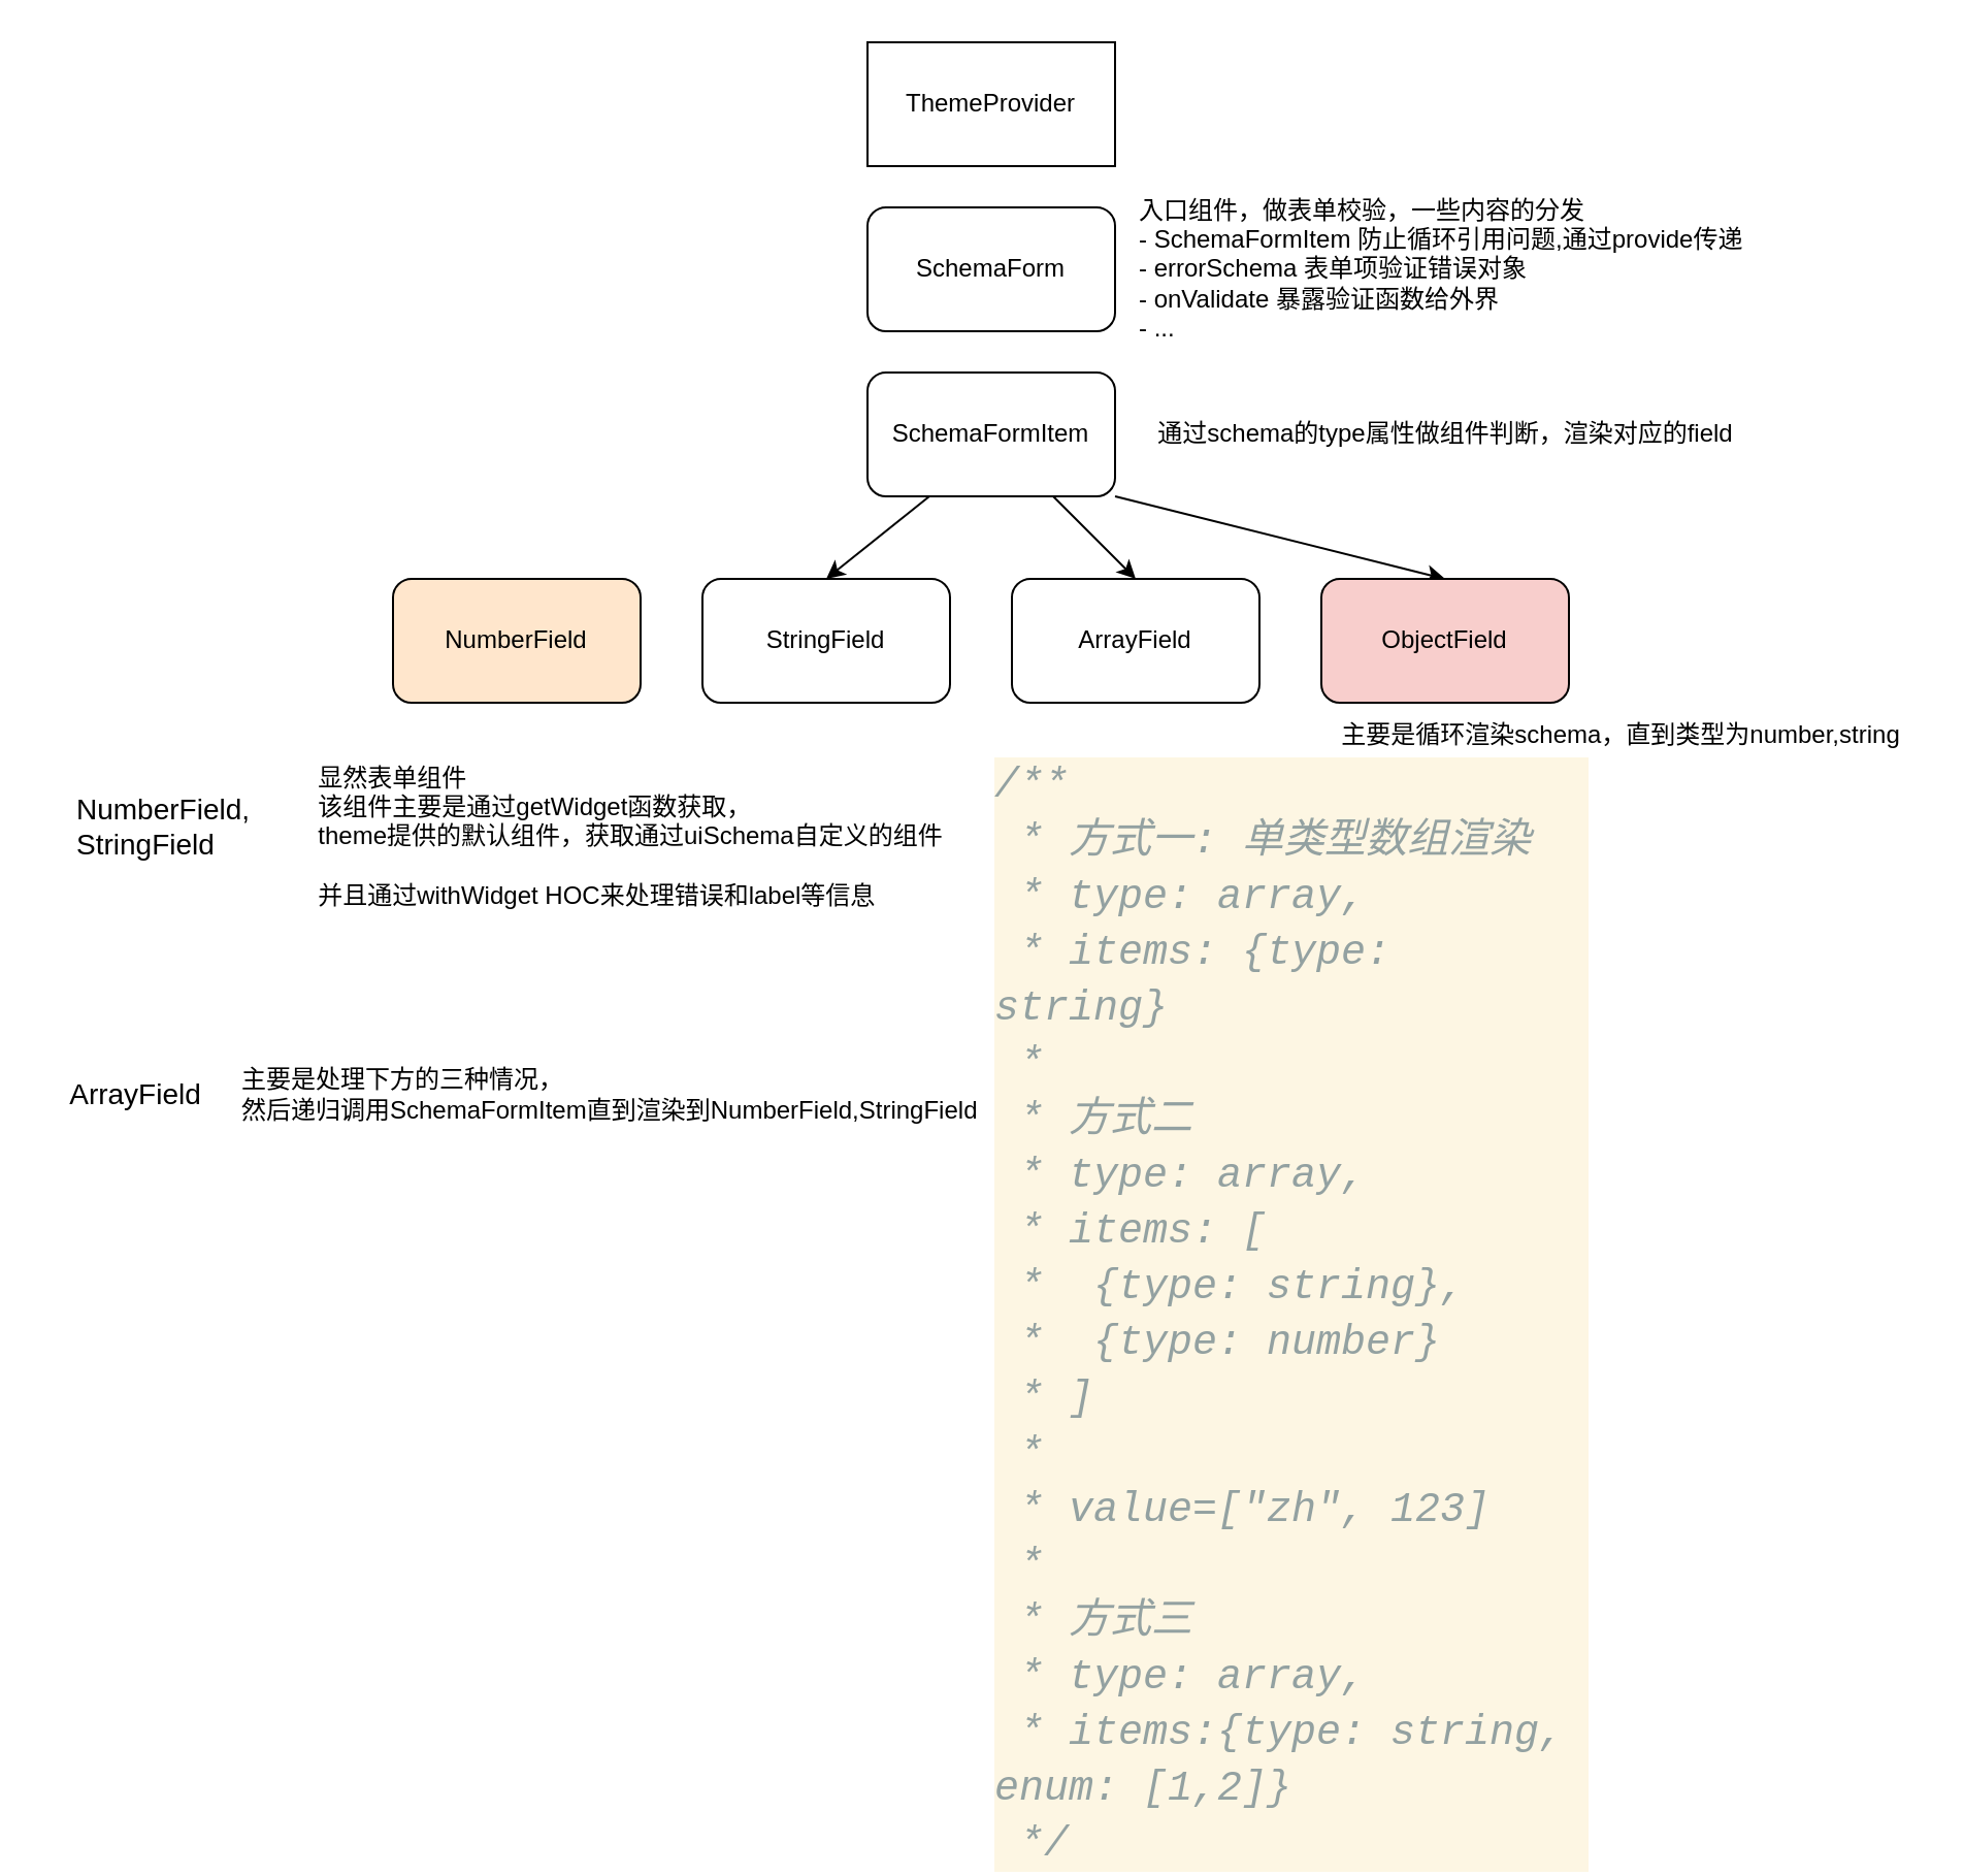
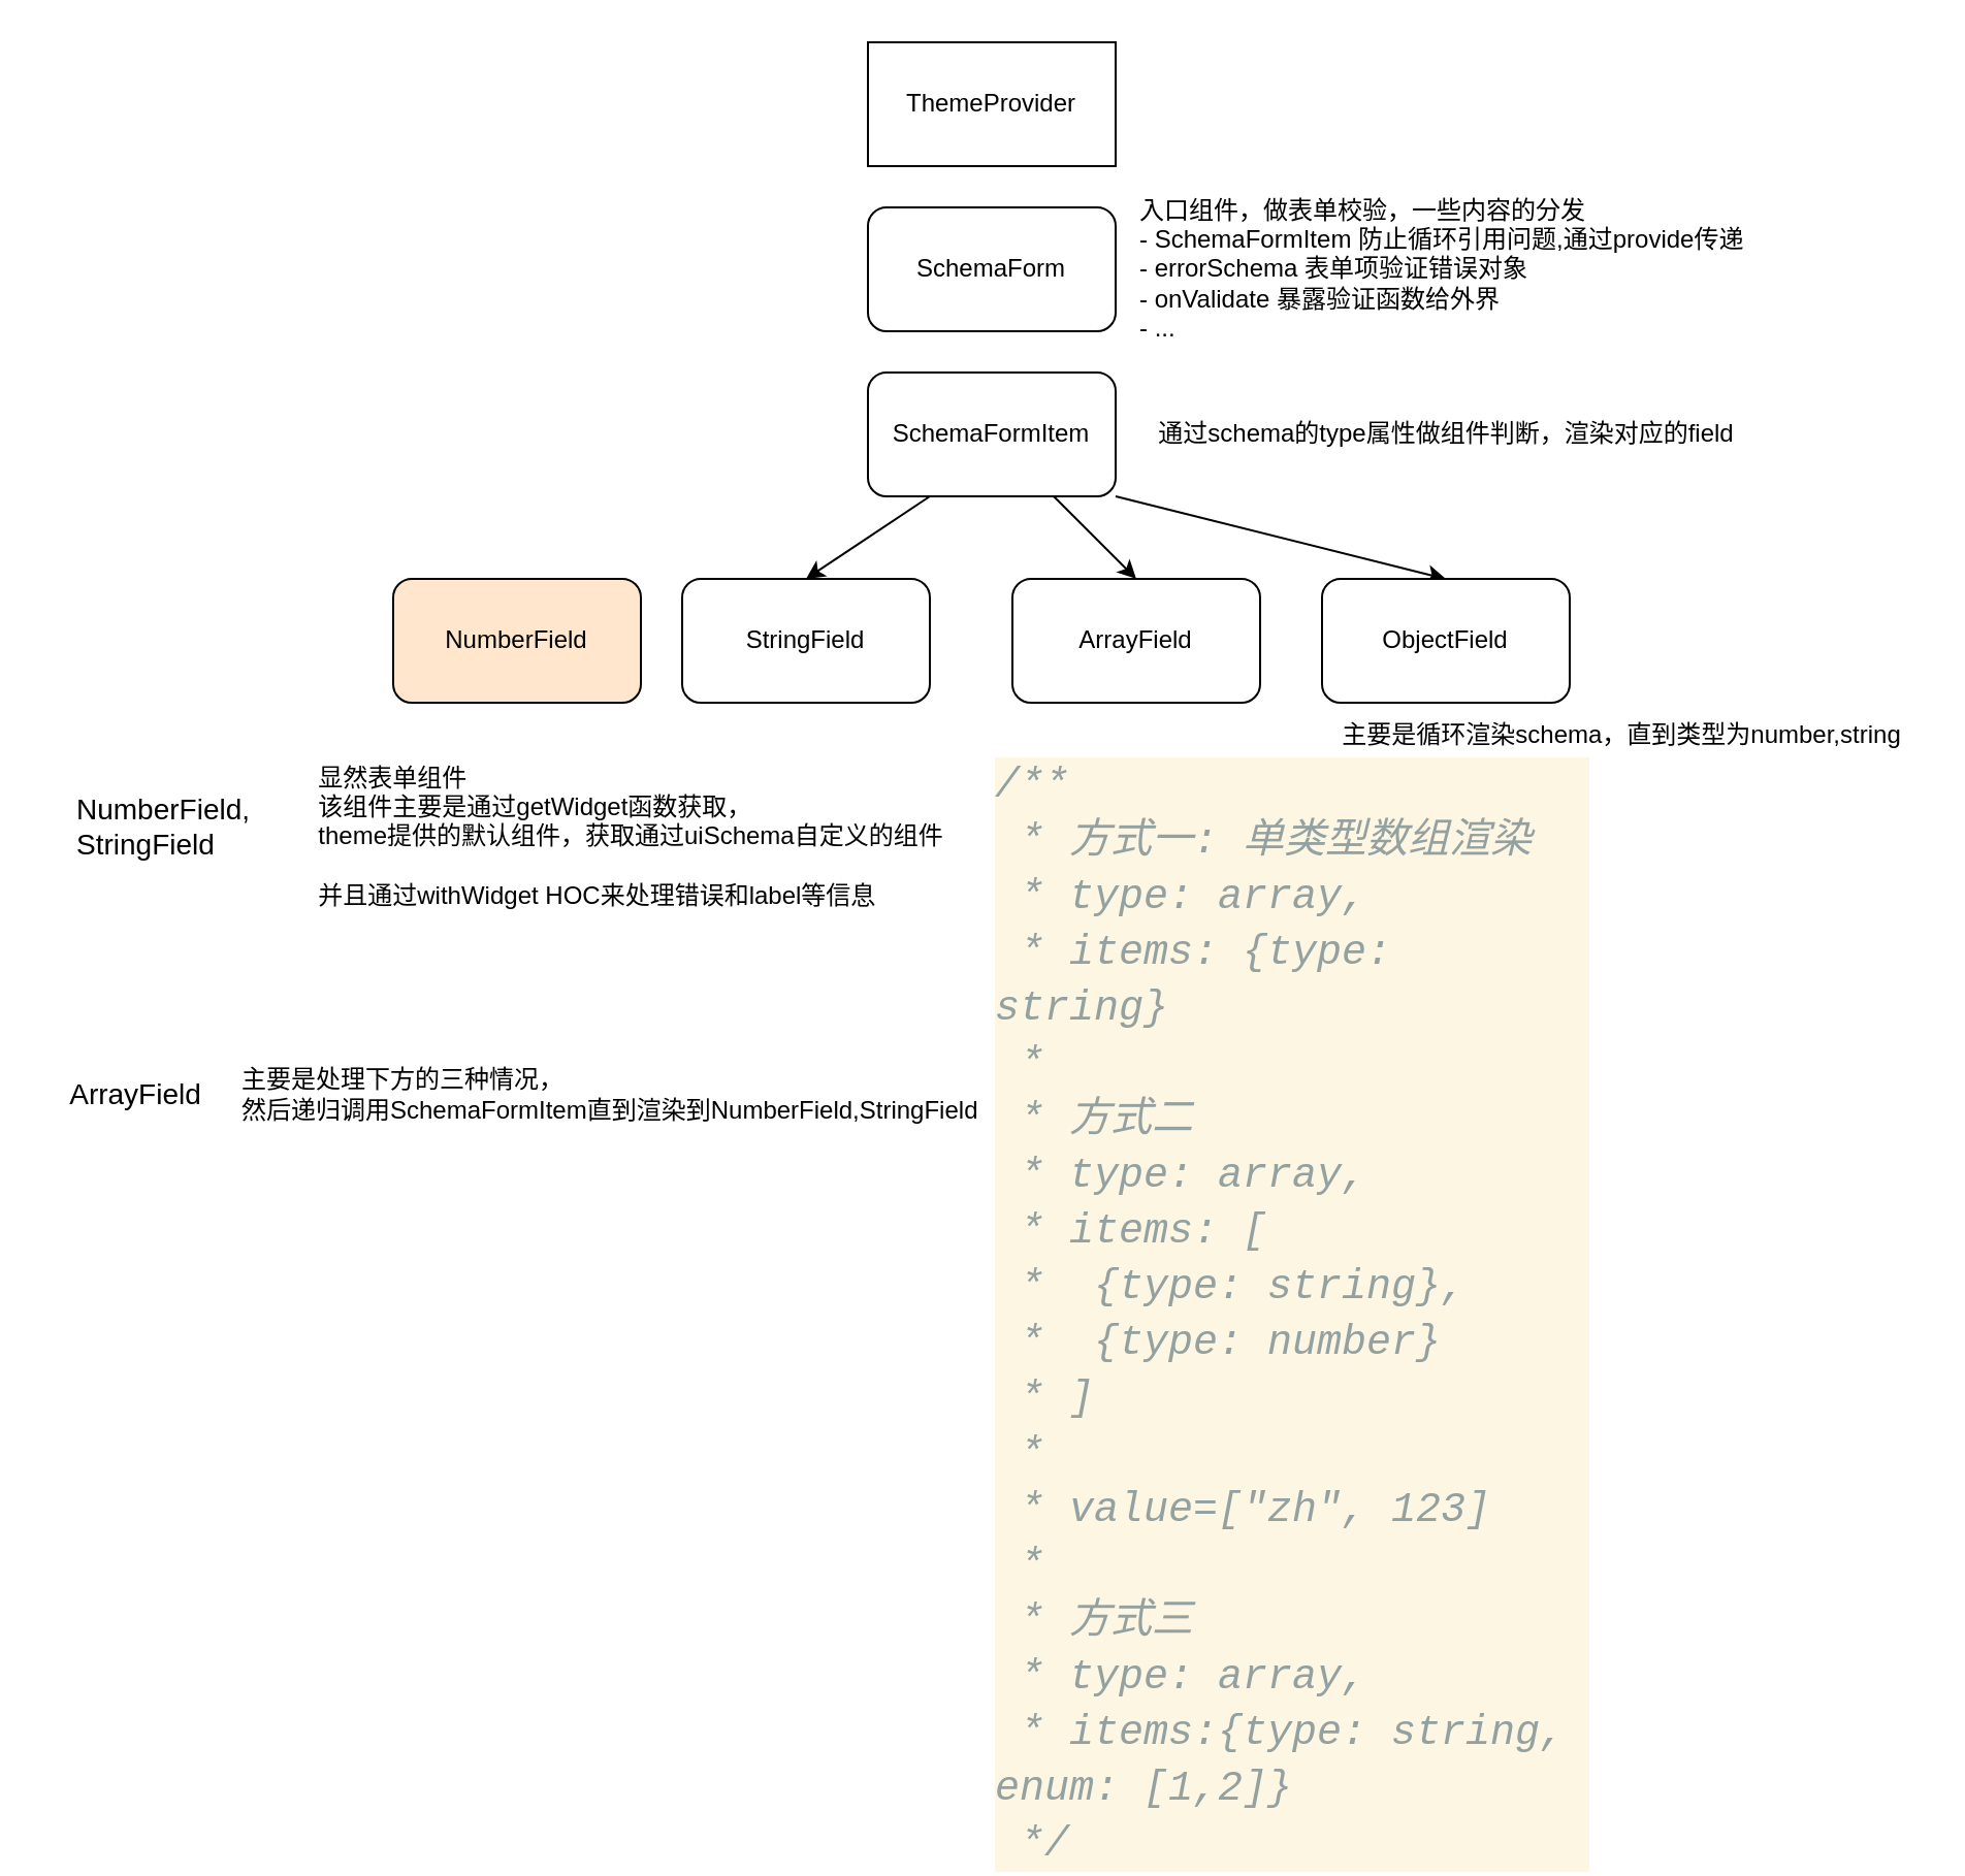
- <mxCell id="11" value="StringField" style="rounded=1;whiteSpace=wrap;html=1;" vertex="1" parent="1"><mxGeometry x="340" y="280" width="120" height="60" as="geometry" /></mxCell>
+ <mxCell id="11" value="StringField" style="rounded=1;whiteSpace=wrap;html=1;" vertex="1" parent="1"><mxGeometry x="330" y="280" width="120" height="60" as="geometry" /></mxCell>
- <mxCell id="13" value="ObjectField" style="rounded=1;whiteSpace=wrap;html=1;fillColor=#f8cecc;" vertex="1" parent="1"><mxGeometry x="640" y="280" width="120" height="60" as="geometry" /></mxCell>
+ <mxCell id="13" value="ObjectField" style="rounded=1;whiteSpace=wrap;html=1;" vertex="1" parent="1"><mxGeometry x="640" y="280" width="120" height="60" as="geometry" /></mxCell>
